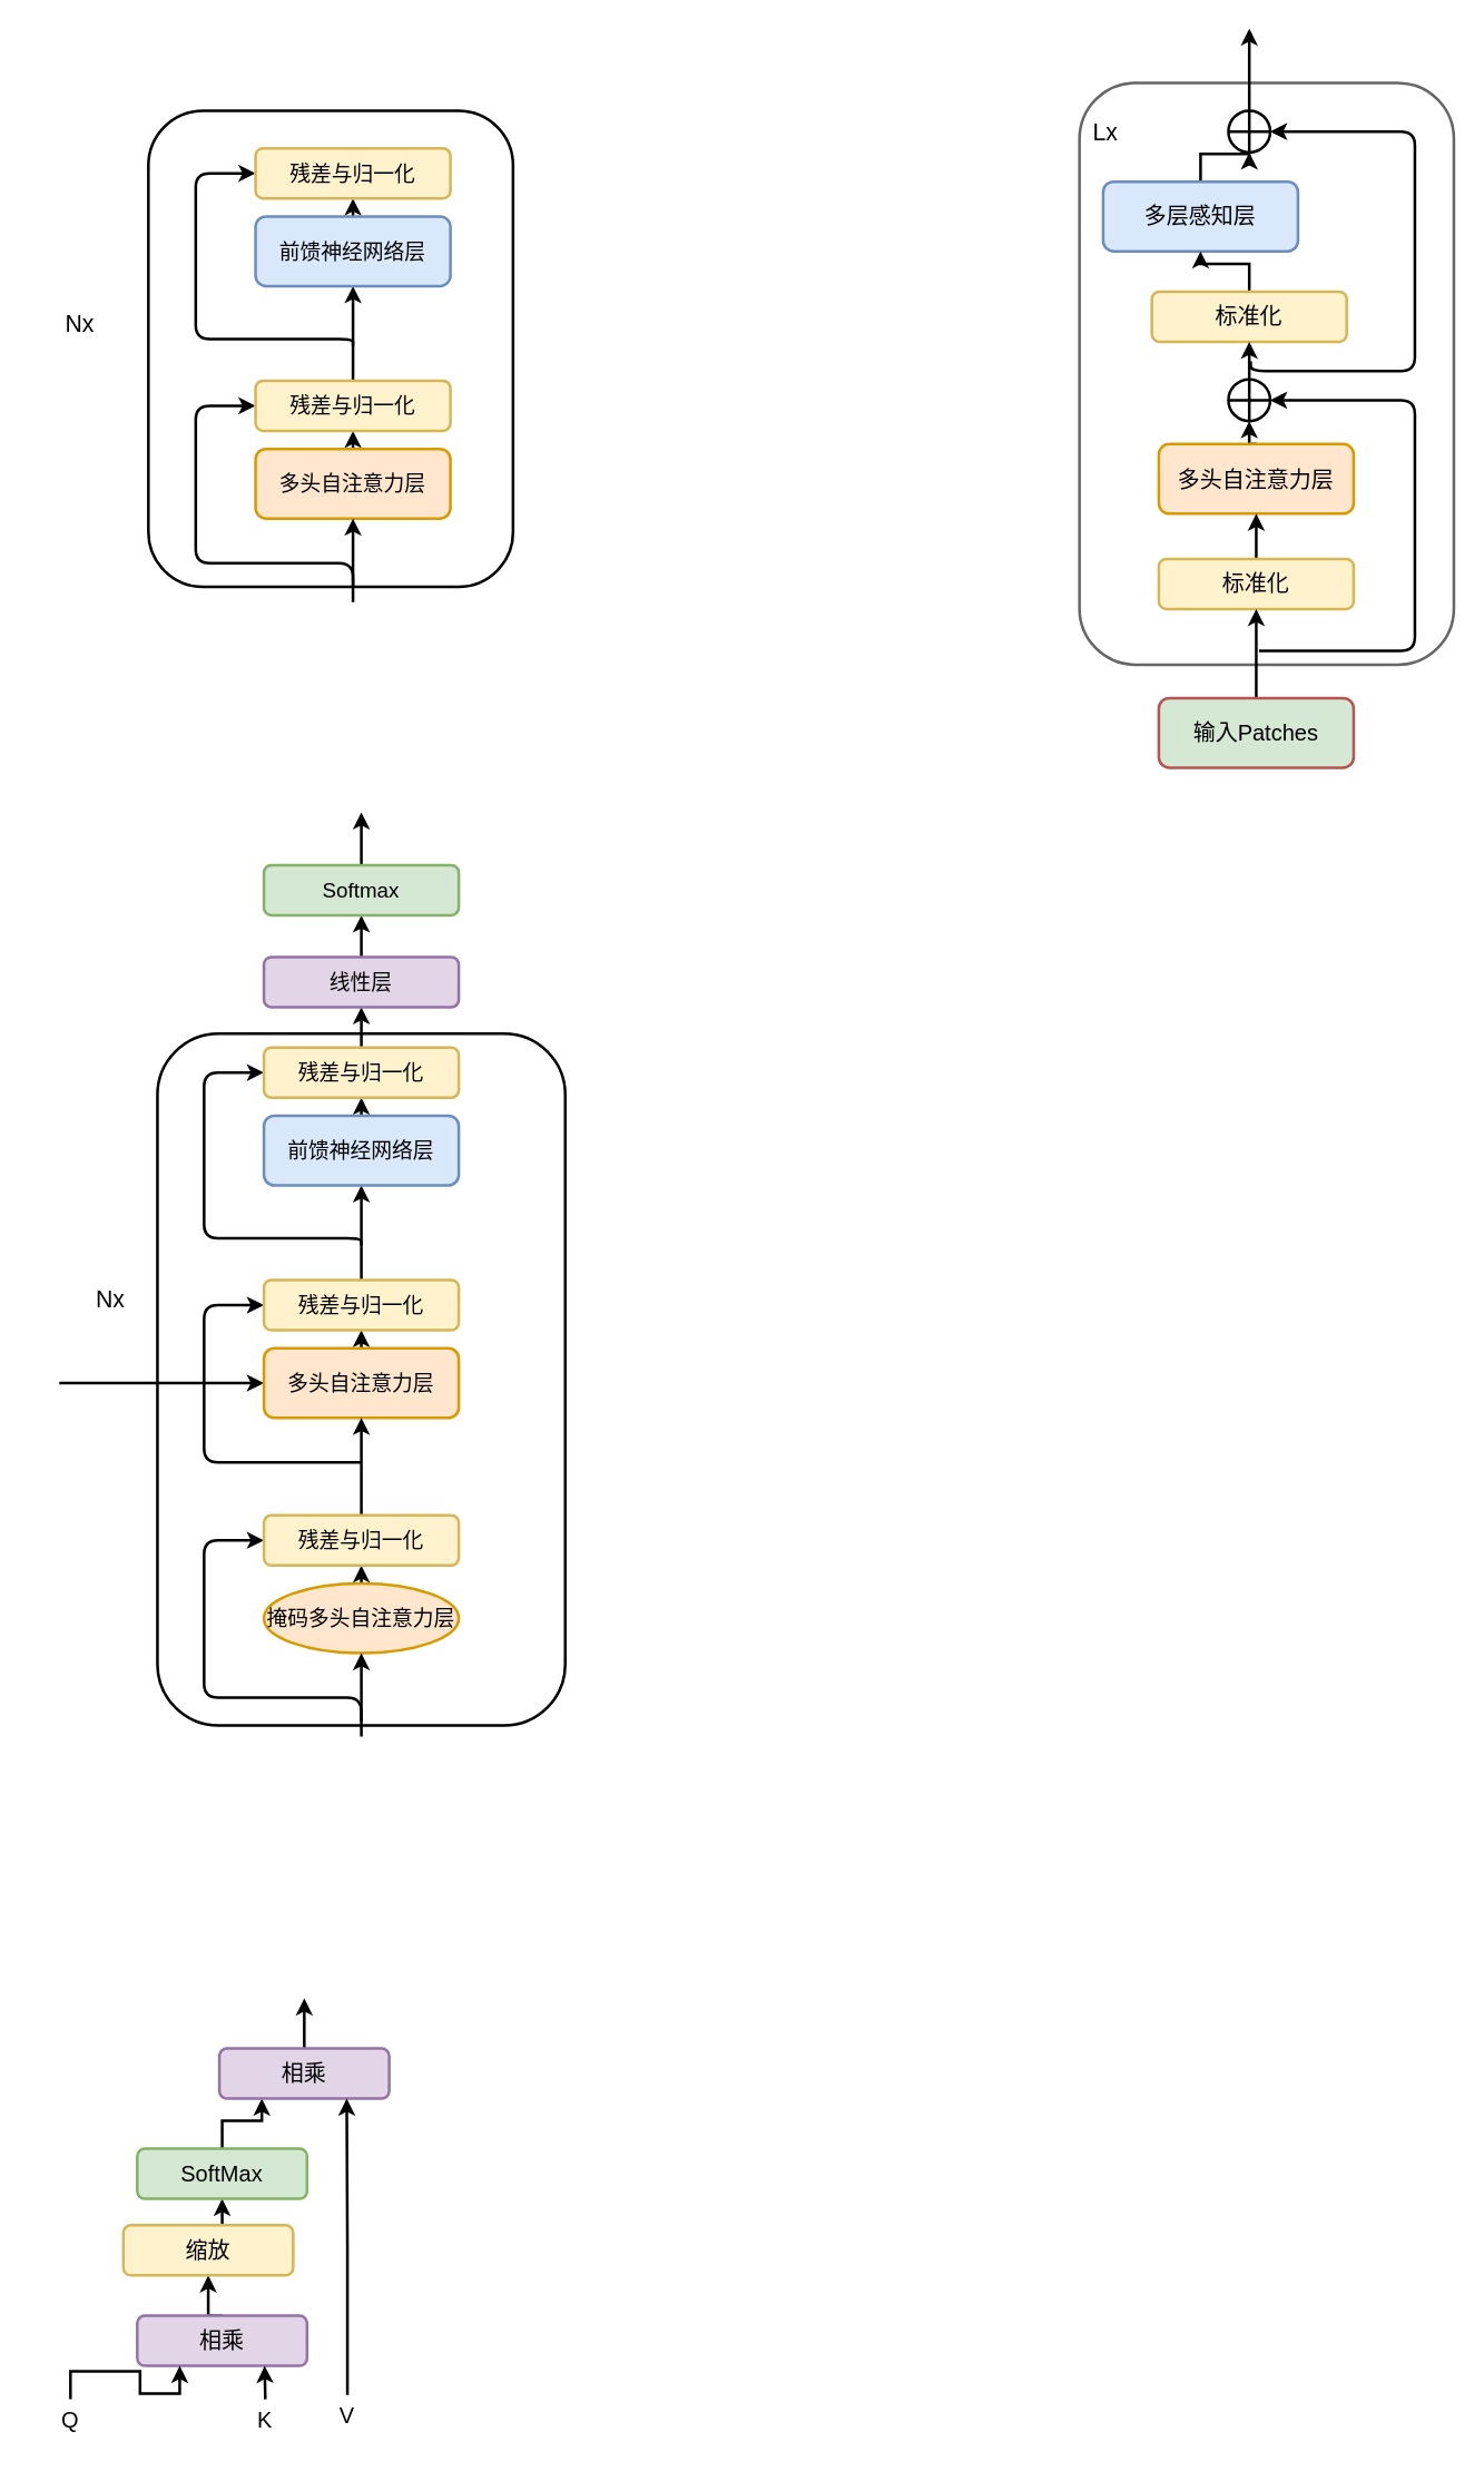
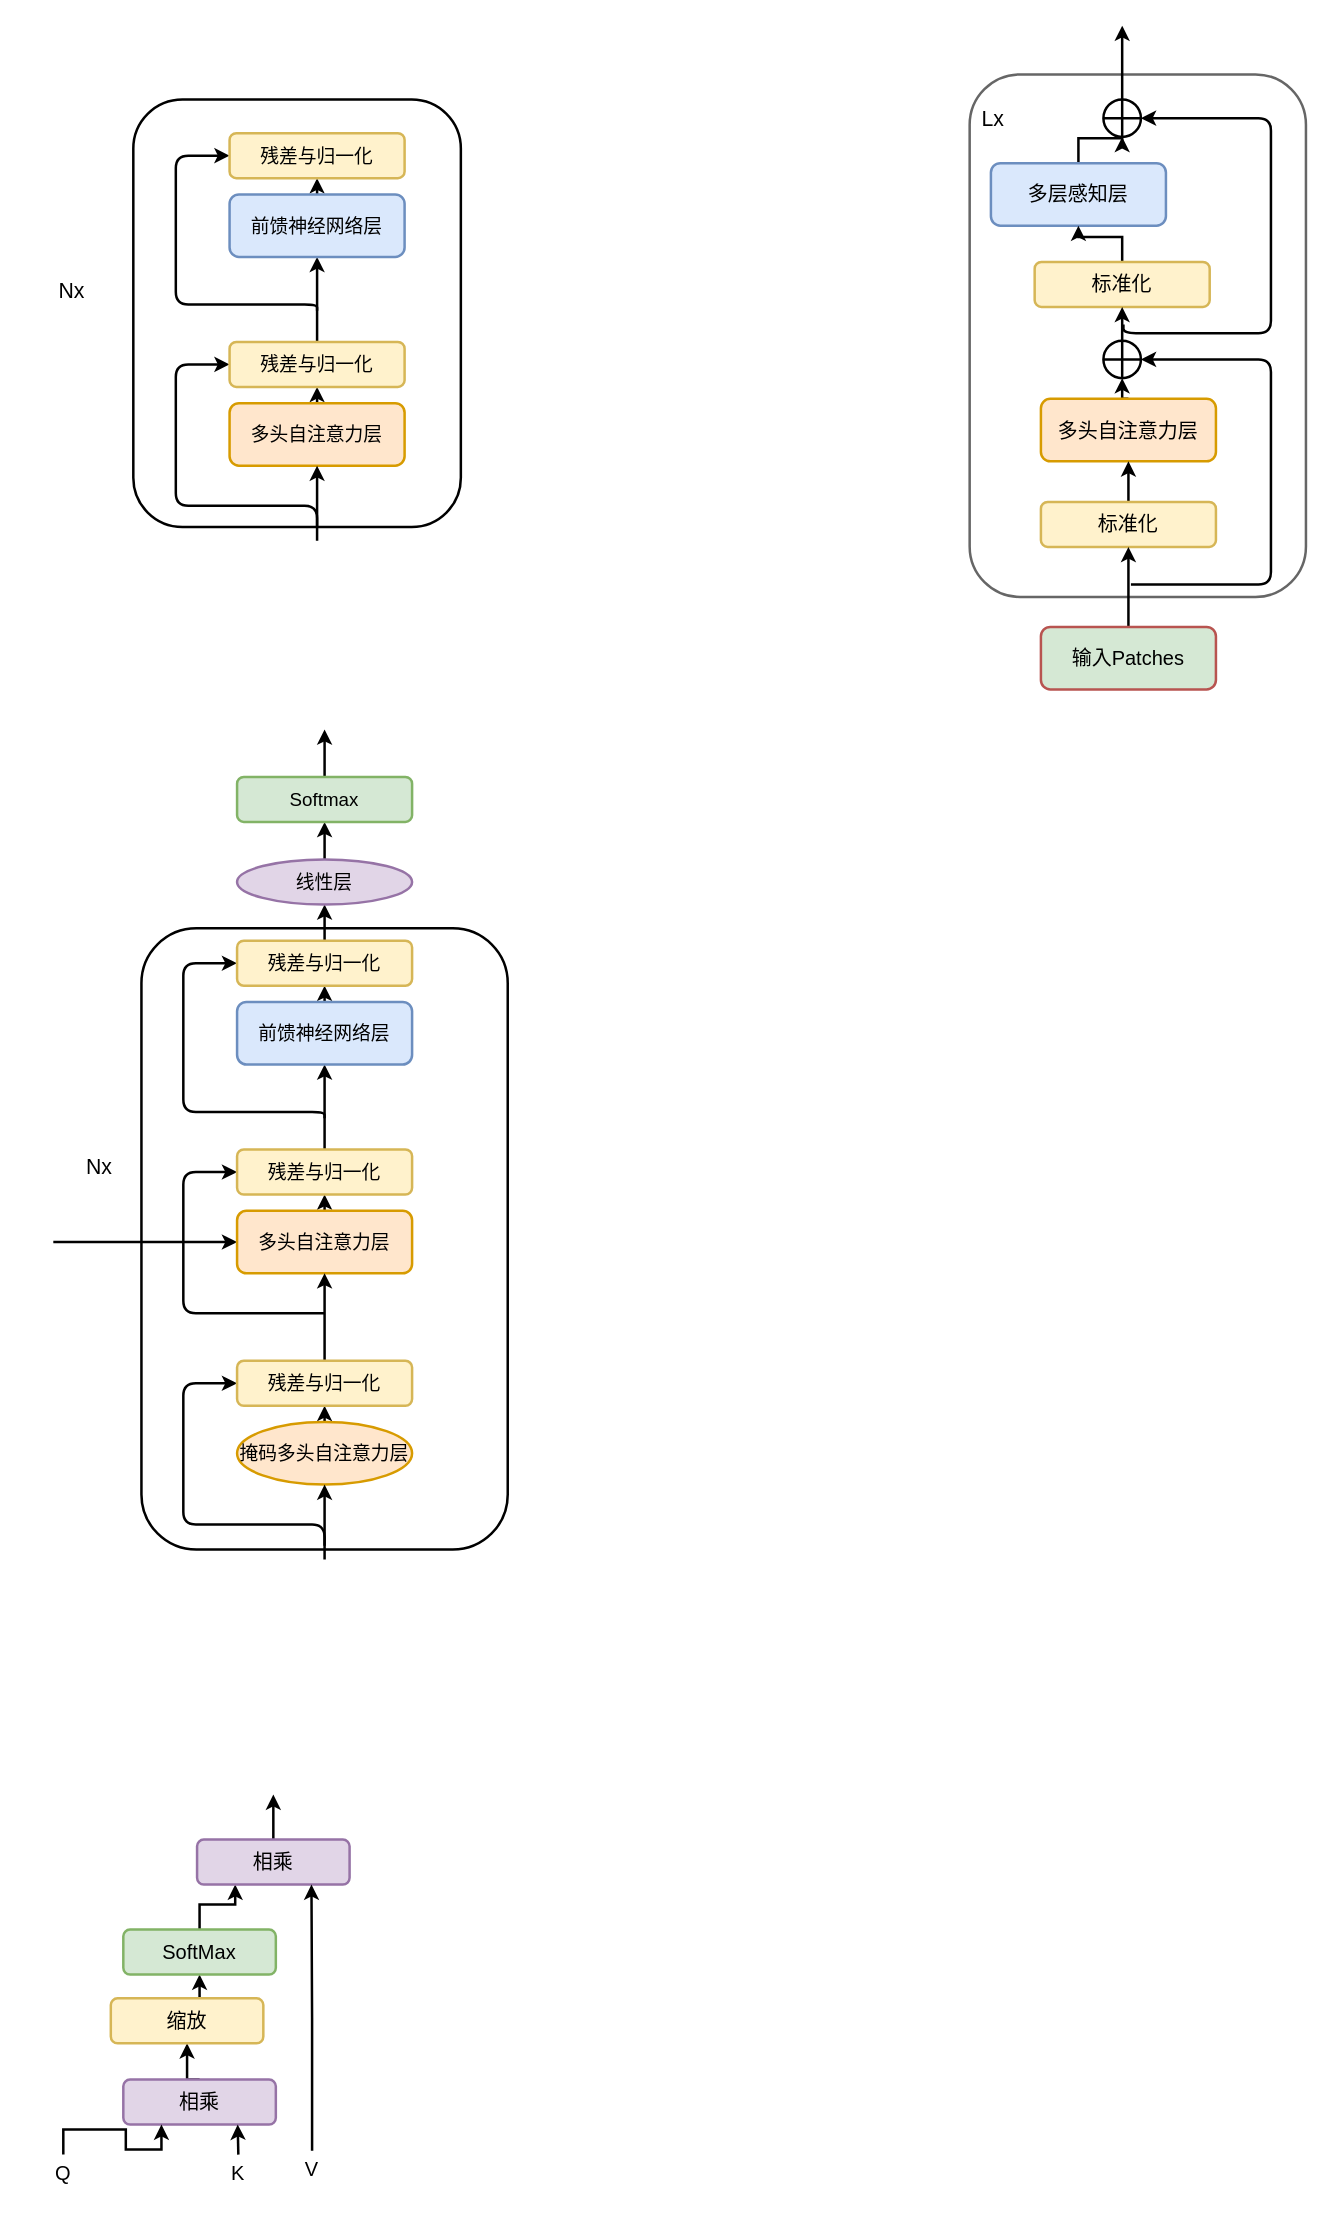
- <mxCell id="34" value="线性层" style="rounded=1;whiteSpace=wrap;html=1;fillColor=#e1d5e7;strokeColor=#9673a6;strokeWidth=2;fontSize=15;" vertex="1" parent="1"><mxGeometry x="189" y="687" width="140" height="36" as="geometry" /></mxCell>
+ <mxCell id="34" value="线性层" style="ellipse;whiteSpace=wrap;html=1;fillColor=#e1d5e7;strokeColor=#9673a6;strokeWidth=2;fontSize=15;" vertex="1" parent="1"><mxGeometry x="189" y="687" width="140" height="36" as="geometry" /></mxCell>
